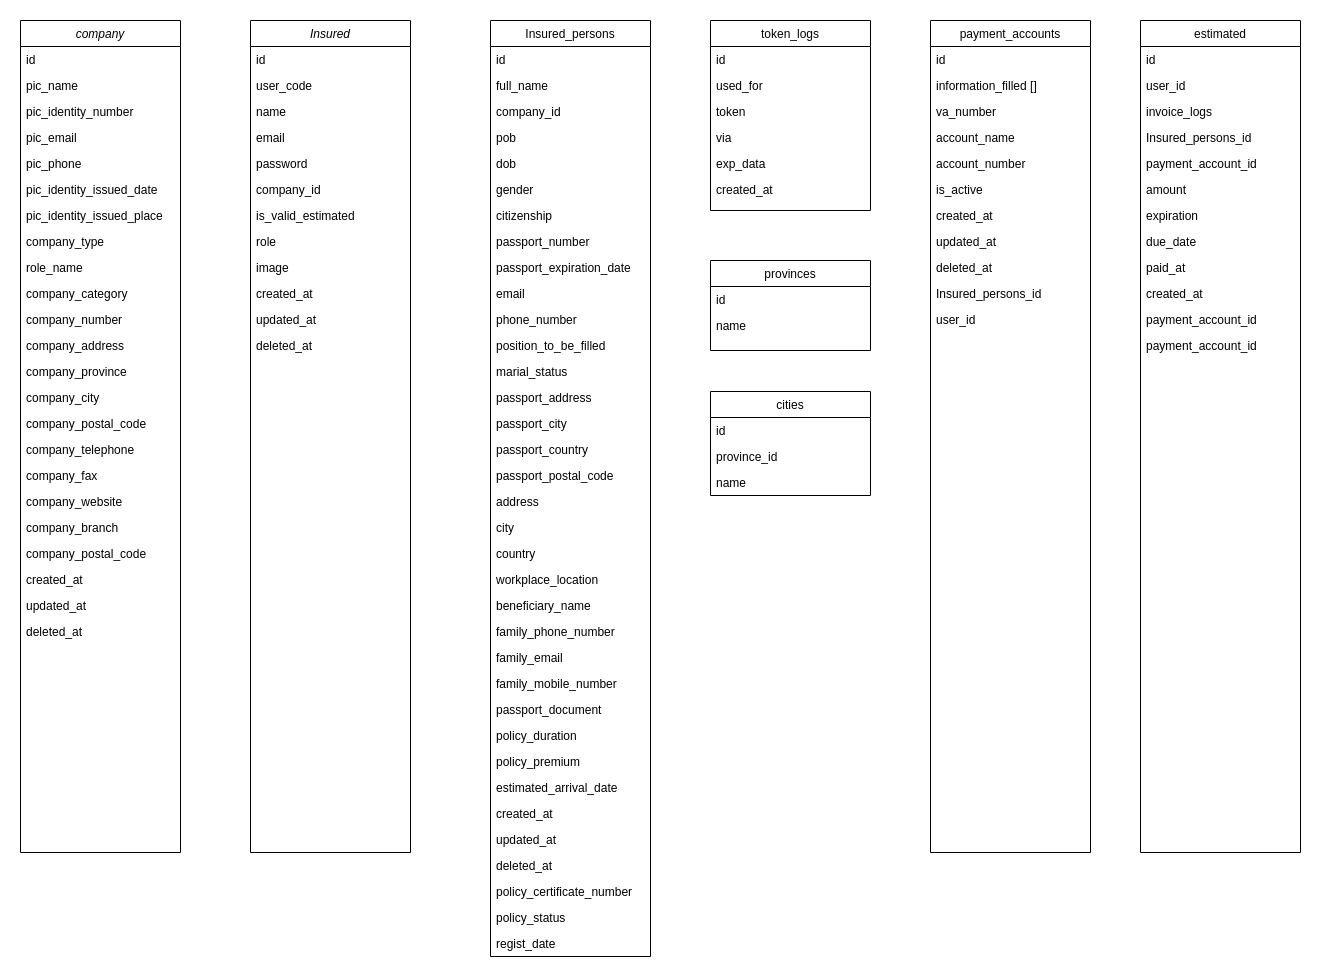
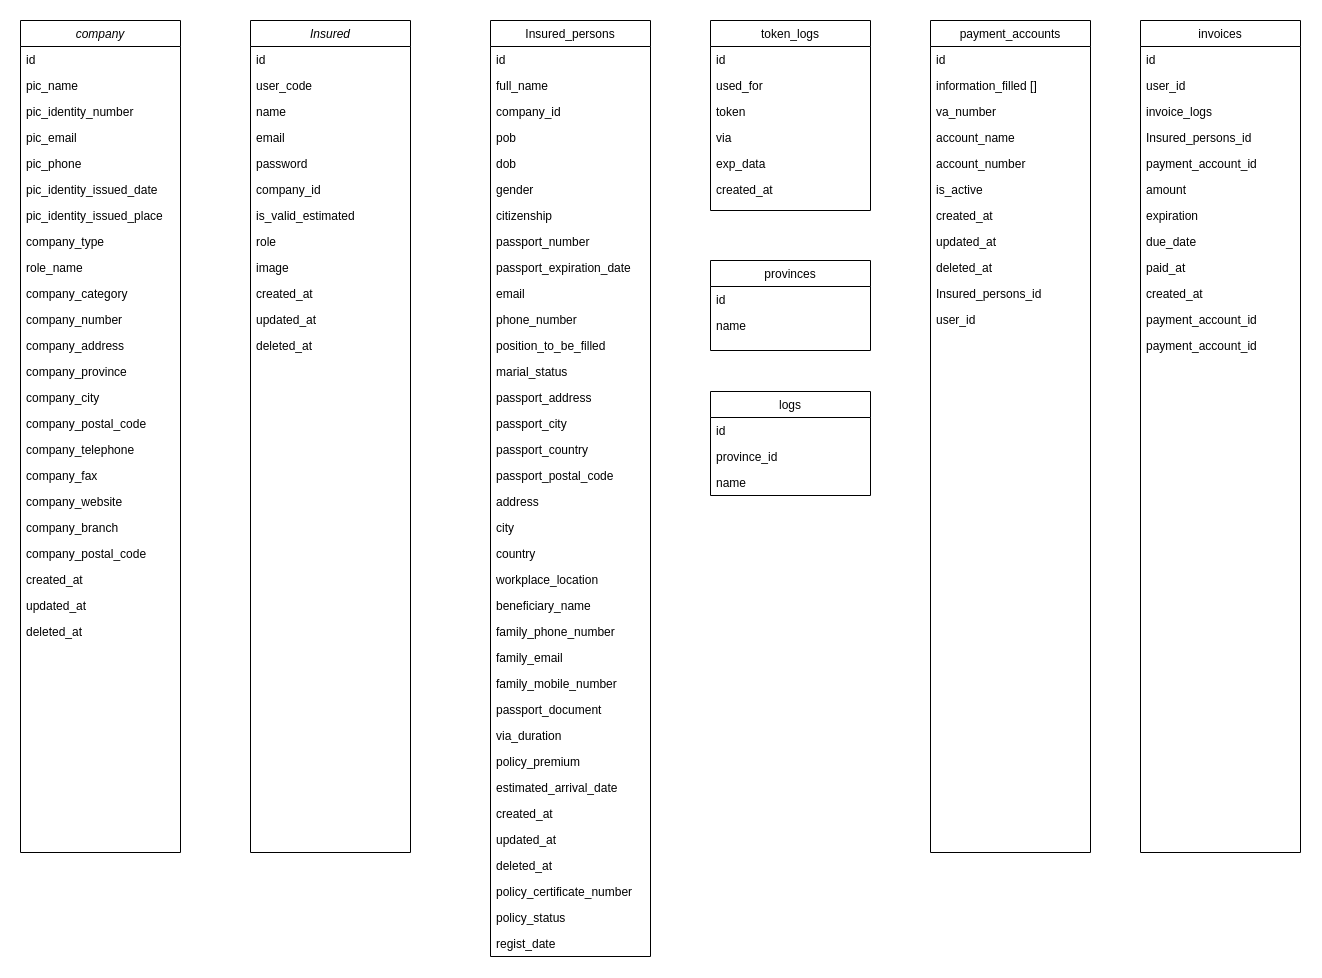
- <mxCell id="70" value="estimated" style="swimlane;fontStyle=0;align=center;verticalAlign=top;childLayout=stackLayout;horizontal=1;startSize=26;horizontalStack=0;resizeParent=1;resizeLast=0;collapsible=1;marginBottom=0;rounded=0;shadow=0;strokeWidth=1;" vertex="1" parent="1"><mxGeometry x="1140" y="20" width="160" height="832" as="geometry"><mxRectangle x="550" y="140" width="160" height="26" as="alternateBounds" /></mxGeometry></mxCell>
+ <mxCell id="70" value="invoices" style="swimlane;fontStyle=0;align=center;verticalAlign=top;childLayout=stackLayout;horizontal=1;startSize=26;horizontalStack=0;resizeParent=1;resizeLast=0;collapsible=1;marginBottom=0;rounded=0;shadow=0;strokeWidth=1;" vertex="1" parent="1"><mxGeometry x="1140" y="20" width="160" height="832" as="geometry"><mxRectangle x="550" y="140" width="160" height="26" as="alternateBounds" /></mxGeometry></mxCell>
- <mxCell id="110" value="cities" style="swimlane;fontStyle=0;align=center;verticalAlign=top;childLayout=stackLayout;horizontal=1;startSize=26;horizontalStack=0;resizeParent=1;resizeLast=0;collapsible=1;marginBottom=0;rounded=0;shadow=0;strokeWidth=1;" vertex="1" parent="1"><mxGeometry x="710" y="391" width="160" height="104" as="geometry"><mxRectangle x="550" y="140" width="160" height="26" as="alternateBounds" /></mxGeometry></mxCell>
+ <mxCell id="110" value="logs" style="swimlane;fontStyle=0;align=center;verticalAlign=top;childLayout=stackLayout;horizontal=1;startSize=26;horizontalStack=0;resizeParent=1;resizeLast=0;collapsible=1;marginBottom=0;rounded=0;shadow=0;strokeWidth=1;" vertex="1" parent="1"><mxGeometry x="710" y="391" width="160" height="104" as="geometry"><mxRectangle x="550" y="140" width="160" height="26" as="alternateBounds" /></mxGeometry></mxCell>
- <mxCell id="42" value="policy_duration" style="text;align=left;verticalAlign=top;spacingLeft=4;spacingRight=4;overflow=hidden;rotatable=0;points=[[0,0.5],[1,0.5]];portConstraint=eastwest;" vertex="1" parent="15"><mxGeometry y="702" width="160" height="26" as="geometry" /></mxCell>
+ <mxCell id="42" value="via_duration" style="text;align=left;verticalAlign=top;spacingLeft=4;spacingRight=4;overflow=hidden;rotatable=0;points=[[0,0.5],[1,0.5]];portConstraint=eastwest;" vertex="1" parent="15"><mxGeometry y="702" width="160" height="26" as="geometry" /></mxCell>
